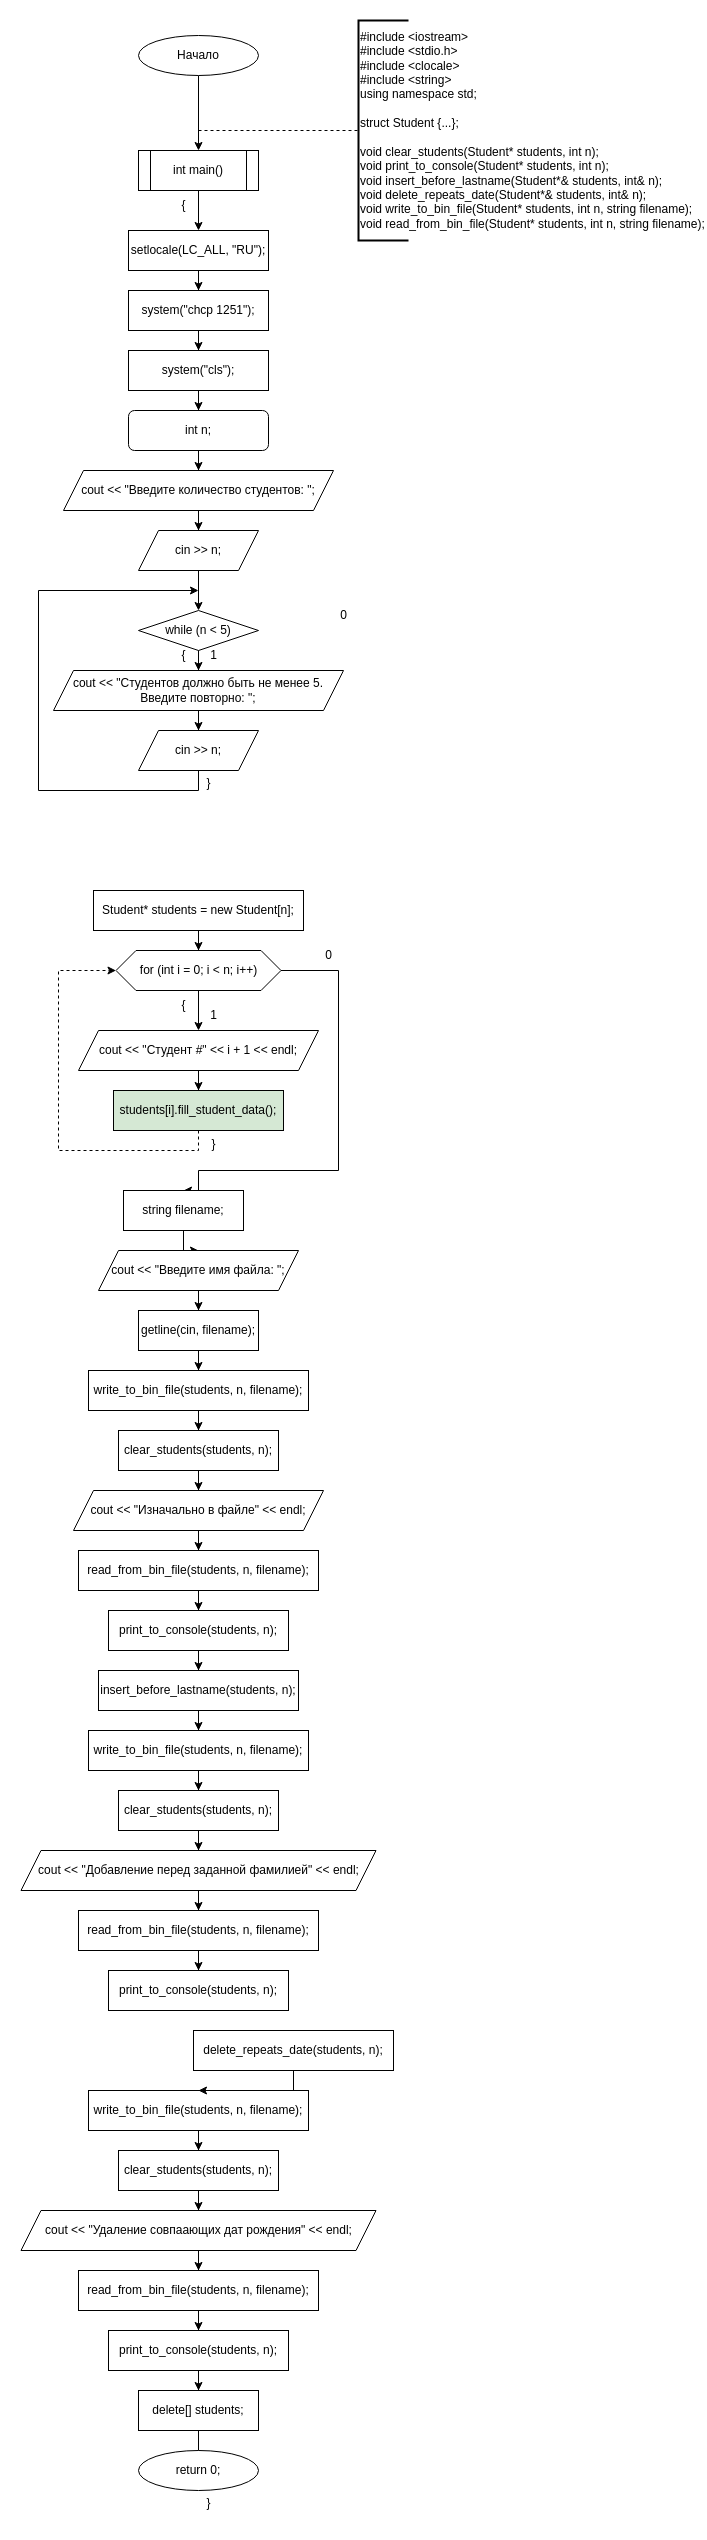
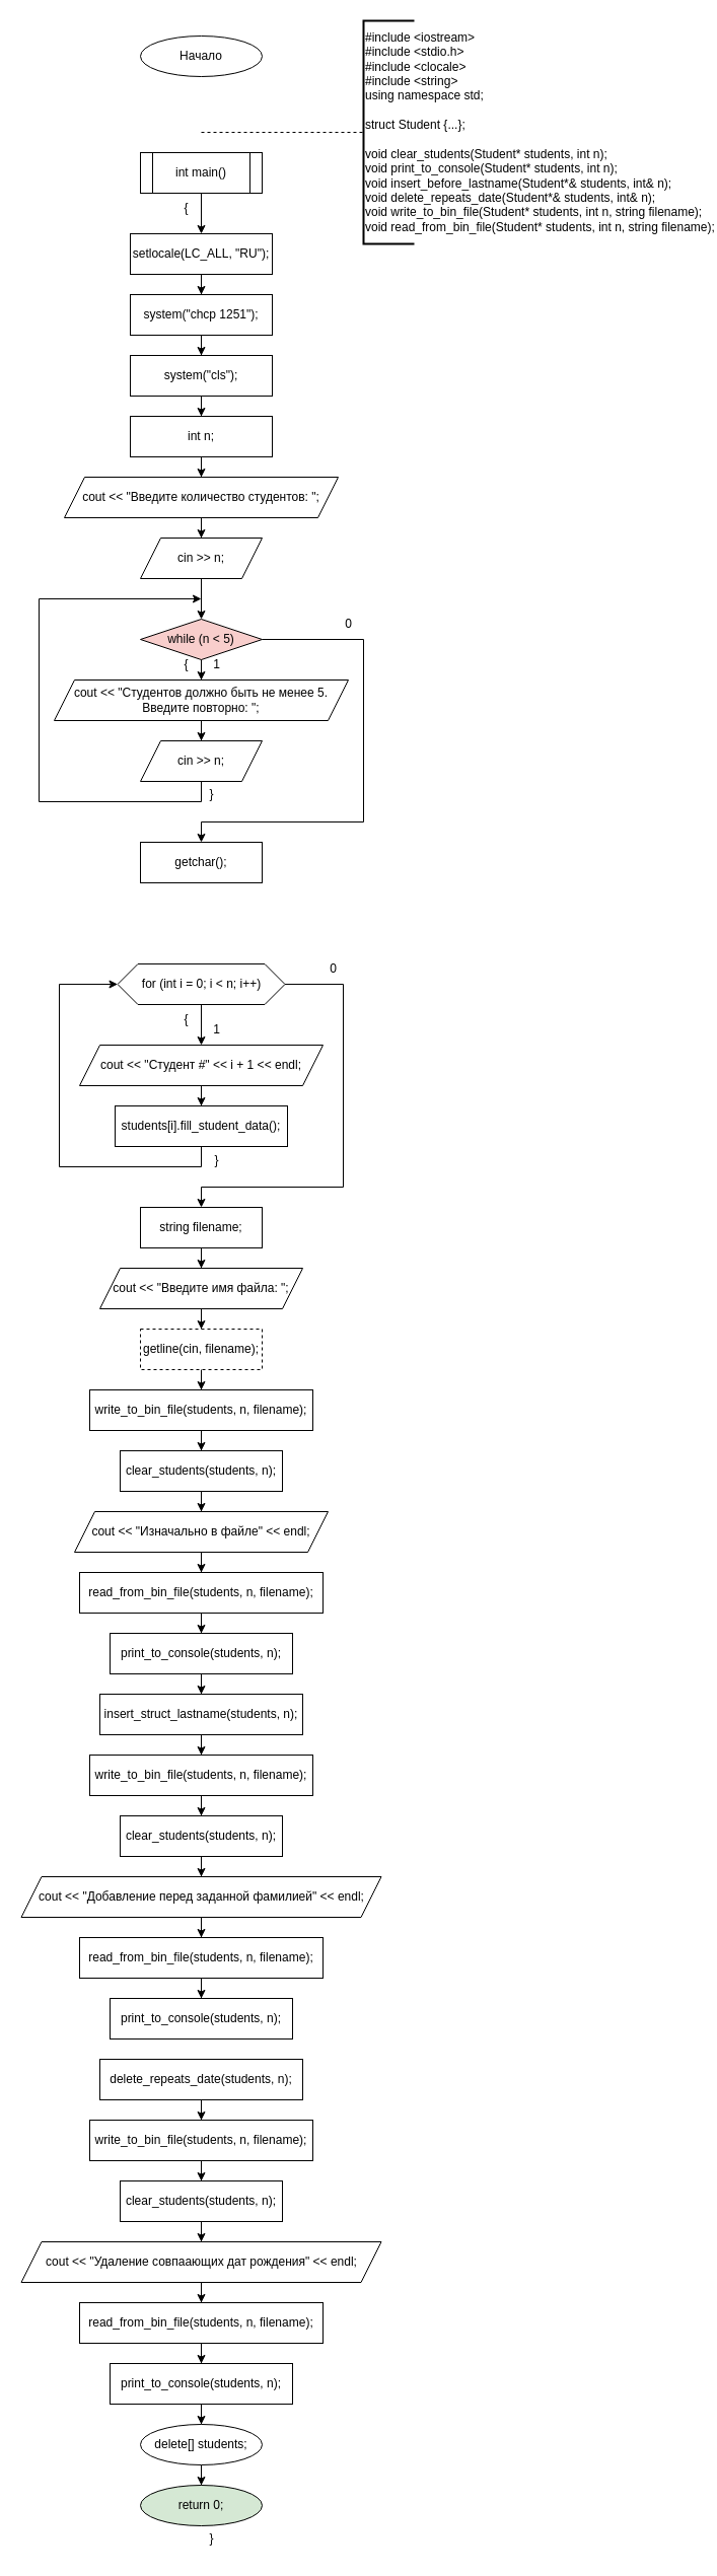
- <mxCell id="2" value="" style="edgeStyle=orthogonalEdgeStyle;rounded=0;orthogonalLoop=1;jettySize=auto;html=1;" edge="1" parent="1" source="3" target="5"><mxGeometry relative="1" as="geometry" /></mxCell>
- <mxCell id="16" value="int n;" style="whiteSpace=wrap;html=1;rounded=1;" vertex="1" parent="1"><mxGeometry x="128" y="410" width="140" height="40" as="geometry" /></mxCell>
+ <mxCell id="16" value="int n;" style="whiteSpace=wrap;html=1;" vertex="1" parent="1"><mxGeometry x="128" y="410" width="140" height="40" as="geometry" /></mxCell>
- <mxCell id="23" value="while (n &amp;lt; 5)" style="rhombus;whiteSpace=wrap;html=1;" vertex="1" parent="1"><mxGeometry x="138" y="610" width="120" height="40" as="geometry" /></mxCell>
+ <mxCell id="23" value="while (n &amp;lt; 5)" style="rhombus;whiteSpace=wrap;html=1;fillColor=#f8cecc;" vertex="1" parent="1"><mxGeometry x="138" y="610" width="120" height="40" as="geometry" /></mxCell>
+ <mxCell id="22" style="edgeStyle=orthogonalEdgeStyle;rounded=0;orthogonalLoop=1;jettySize=auto;html=1;entryX=0.5;entryY=0;entryDx=0;entryDy=0;" edge="1" parent="1" source="23" target="31"><mxGeometry relative="1" as="geometry"><mxPoint x="198" y="830" as="targetPoint" /><Array as="points"><mxPoint x="358" y="630" /><mxPoint x="358" y="810" /><mxPoint x="198" y="810" /></Array></mxGeometry></mxCell>
+ <mxCell id="31" value="getchar();" style="rounded=0;whiteSpace=wrap;html=1;" vertex="1" parent="1"><mxGeometry x="138" y="830" width="120" height="40" as="geometry" /></mxCell>
- <mxCell id="33" value="Student* students = new Student[n];" style="whiteSpace=wrap;html=1;rounded=0;" vertex="1" parent="1"><mxGeometry x="93" y="890" width="210" height="40" as="geometry" /></mxCell>
- <mxCell id="32" value="" style="edgeStyle=orthogonalEdgeStyle;rounded=0;orthogonalLoop=1;jettySize=auto;html=1;" edge="1" parent="1" source="33" target="36"><mxGeometry relative="1" as="geometry" /></mxCell>
- <mxCell id="42" value="students[i].fill_student_data();" style="whiteSpace=wrap;html=1;rounded=0;fillColor=#d5e8d4;" vertex="1" parent="1"><mxGeometry x="113" y="1090" width="170" height="40" as="geometry" /></mxCell>
+ <mxCell id="42" value="students[i].fill_student_data();" style="whiteSpace=wrap;html=1;rounded=0;" vertex="1" parent="1"><mxGeometry x="113" y="1090" width="170" height="40" as="geometry" /></mxCell>
- <mxCell id="41" style="edgeStyle=orthogonalEdgeStyle;rounded=0;orthogonalLoop=1;jettySize=auto;html=1;entryX=0;entryY=0.5;entryDx=0;entryDy=0;dashed=1;" edge="1" parent="1" source="42" target="36"><mxGeometry relative="1" as="geometry"><Array as="points"><mxPoint x="198" y="1150" /><mxPoint x="58" y="1150" /><mxPoint x="58" y="970" /></Array></mxGeometry></mxCell>
+ <mxCell id="41" style="edgeStyle=orthogonalEdgeStyle;rounded=0;orthogonalLoop=1;jettySize=auto;html=1;entryX=0;entryY=0.5;entryDx=0;entryDy=0;" edge="1" parent="1" source="42" target="36"><mxGeometry relative="1" as="geometry"><Array as="points"><mxPoint x="198" y="1150" /><mxPoint x="58" y="1150" /><mxPoint x="58" y="970" /></Array></mxGeometry></mxCell>
- <mxCell id="47" value="string filename;" style="rounded=0;whiteSpace=wrap;html=1;" vertex="1" parent="1"><mxGeometry x="123" y="1190" width="120" height="40" as="geometry" /></mxCell>
+ <mxCell id="47" value="string filename;" style="rounded=0;whiteSpace=wrap;html=1;" vertex="1" parent="1"><mxGeometry x="138" y="1190" width="120" height="40" as="geometry" /></mxCell>
- <mxCell id="51" value="getline(cin, filename);" style="whiteSpace=wrap;html=1;rounded=0;" vertex="1" parent="1"><mxGeometry x="138" y="1310" width="120" height="40" as="geometry" /></mxCell>
+ <mxCell id="51" value="getline(cin, filename);" style="whiteSpace=wrap;html=1;rounded=0;dashed=1;" vertex="1" parent="1"><mxGeometry x="138" y="1310" width="120" height="40" as="geometry" /></mxCell>
- <mxCell id="72" value="insert_before_lastname(students, n);" style="whiteSpace=wrap;html=1;rounded=0;" vertex="1" parent="1"><mxGeometry x="98" y="1670" width="200" height="40" as="geometry" /></mxCell>
+ <mxCell id="72" value="insert_struct_lastname(students, n);" style="whiteSpace=wrap;html=1;rounded=0;" vertex="1" parent="1"><mxGeometry x="98" y="1670" width="200" height="40" as="geometry" /></mxCell>
- <mxCell id="84" value="delete_repeats_date(students, n);" style="whiteSpace=wrap;html=1;rounded=0;" vertex="1" parent="1"><mxGeometry x="193" y="2030" width="200" height="40" as="geometry" /></mxCell>
+ <mxCell id="84" value="delete_repeats_date(students, n);" style="whiteSpace=wrap;html=1;rounded=0;" vertex="1" parent="1"><mxGeometry x="98" y="2030" width="200" height="40" as="geometry" /></mxCell>
- <mxCell id="86" value="delete[] students;" style="whiteSpace=wrap;html=1;rounded=0;" vertex="1" parent="1"><mxGeometry x="138" y="2390" width="120" height="40" as="geometry" /></mxCell>
+ <mxCell id="86" value="delete[] students;" style="ellipse;whiteSpace=wrap;html=1;" vertex="1" parent="1"><mxGeometry x="138" y="2390" width="120" height="40" as="geometry" /></mxCell>
- <mxCell id="85" style="edgeStyle=orthogonalEdgeStyle;rounded=0;orthogonalLoop=1;jettySize=auto;html=1;entryX=0.5;entryY=0;entryDx=0;entryDy=0;endArrow=none;" edge="1" parent="1" source="86" target="87"><mxGeometry relative="1" as="geometry" /></mxCell>
+ <mxCell id="85" style="edgeStyle=orthogonalEdgeStyle;rounded=0;orthogonalLoop=1;jettySize=auto;html=1;entryX=0.5;entryY=0;entryDx=0;entryDy=0;" edge="1" parent="1" source="86" target="87"><mxGeometry relative="1" as="geometry" /></mxCell>
- <mxCell id="87" value="return 0;" style="ellipse;whiteSpace=wrap;html=1;" vertex="1" parent="1"><mxGeometry x="138" y="2450" width="120" height="40" as="geometry" /></mxCell>
+ <mxCell id="87" value="return 0;" style="ellipse;whiteSpace=wrap;html=1;fillColor=#d5e8d4;" vertex="1" parent="1"><mxGeometry x="138" y="2450" width="120" height="40" as="geometry" /></mxCell>
